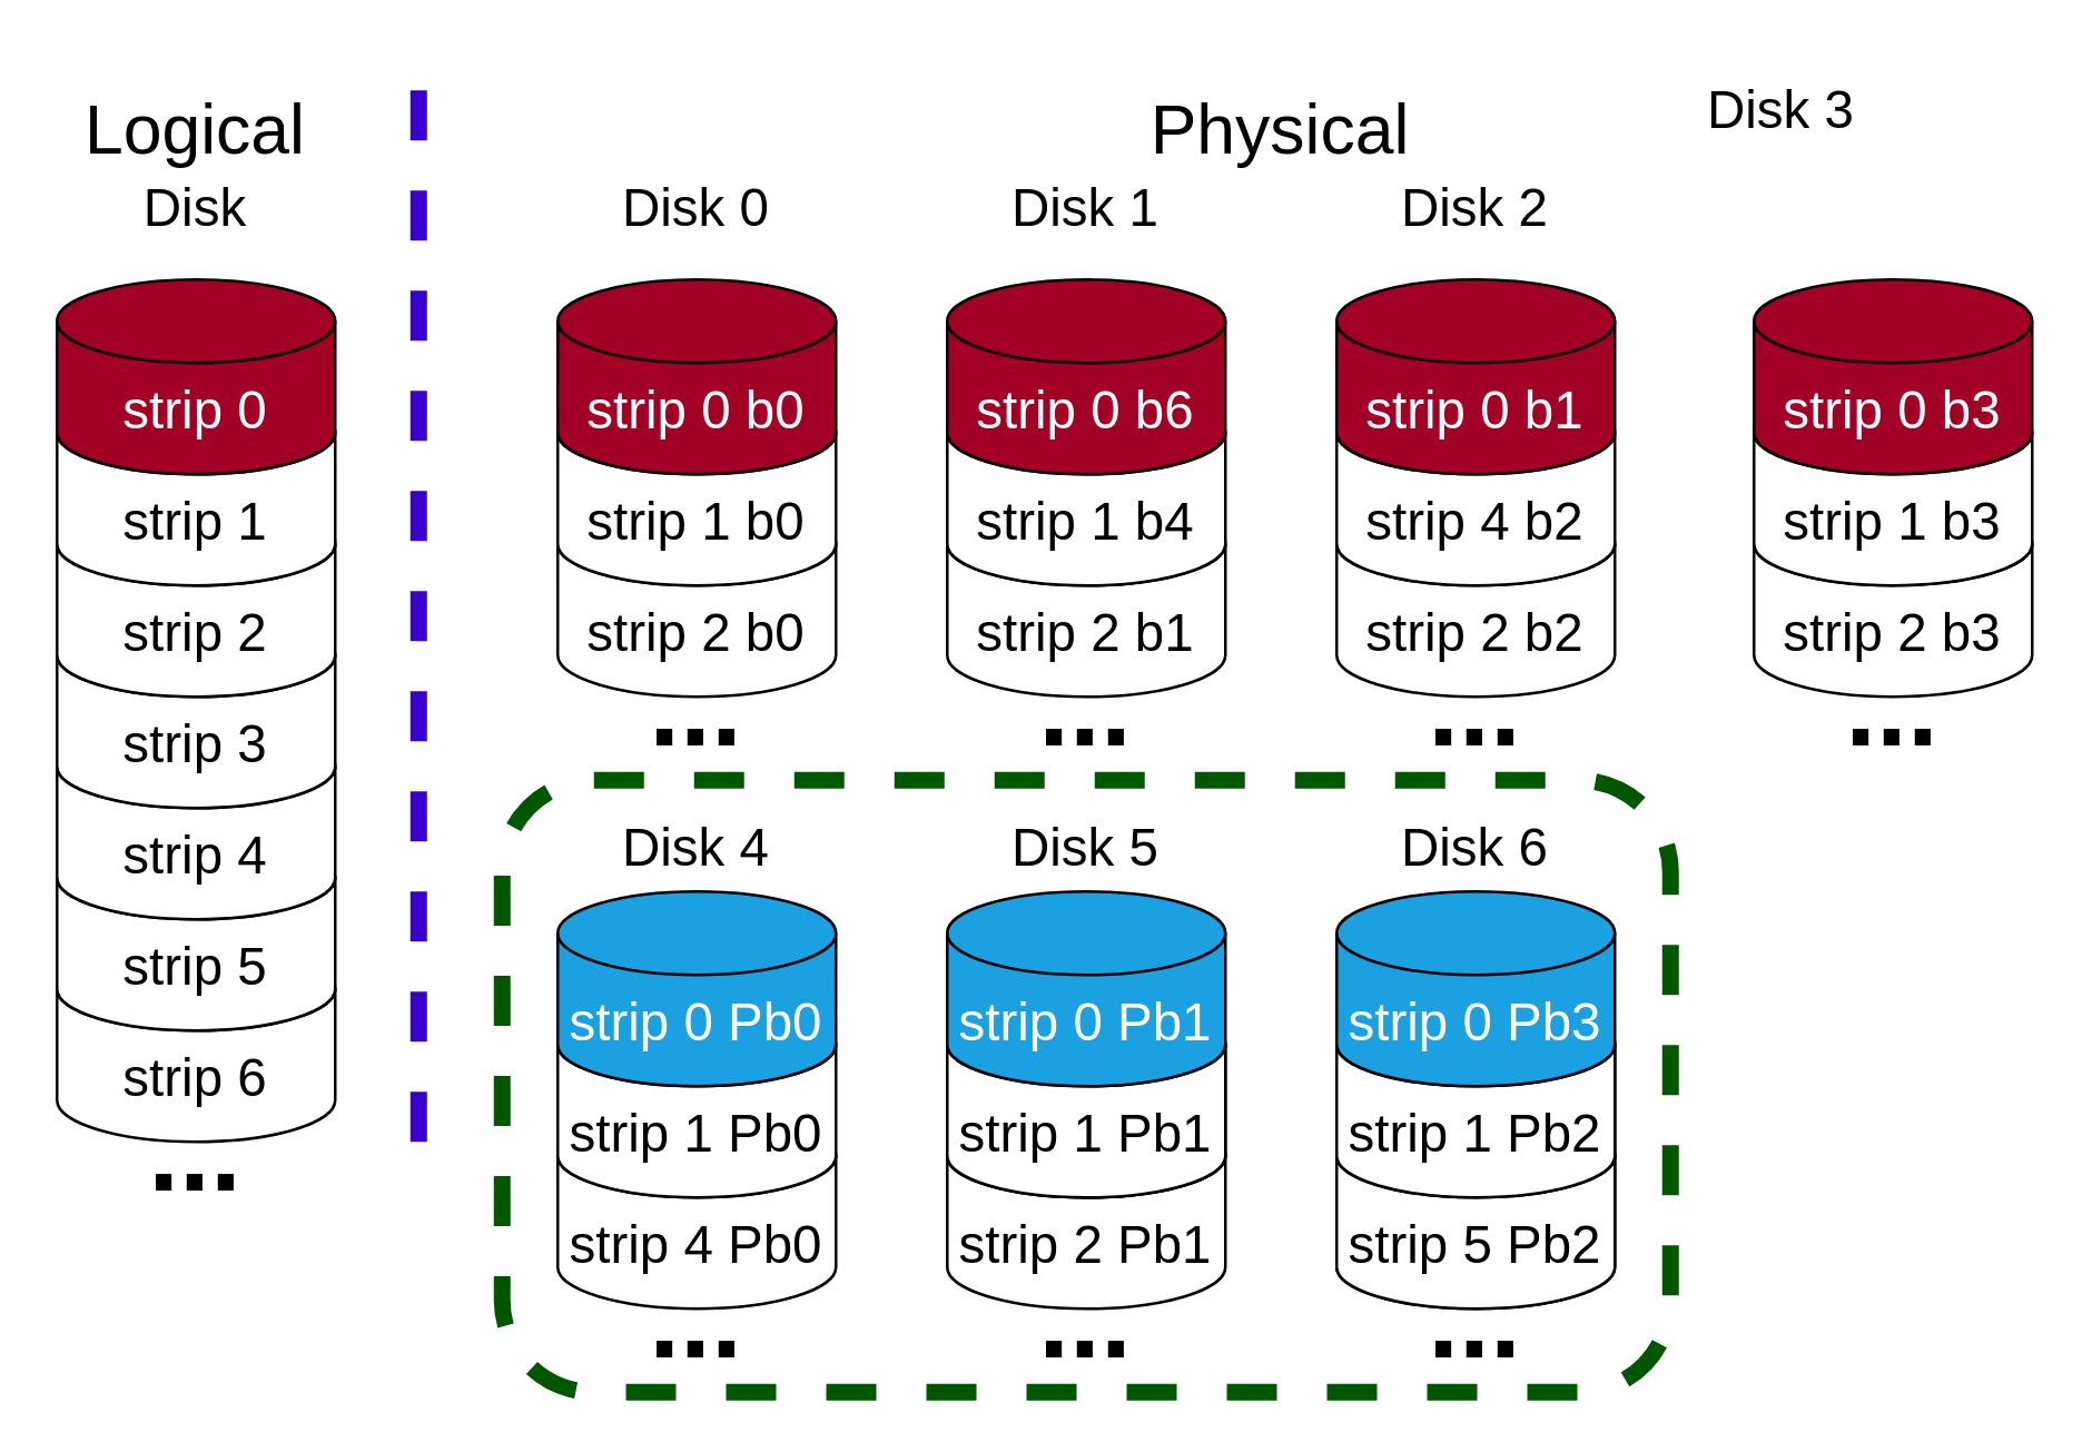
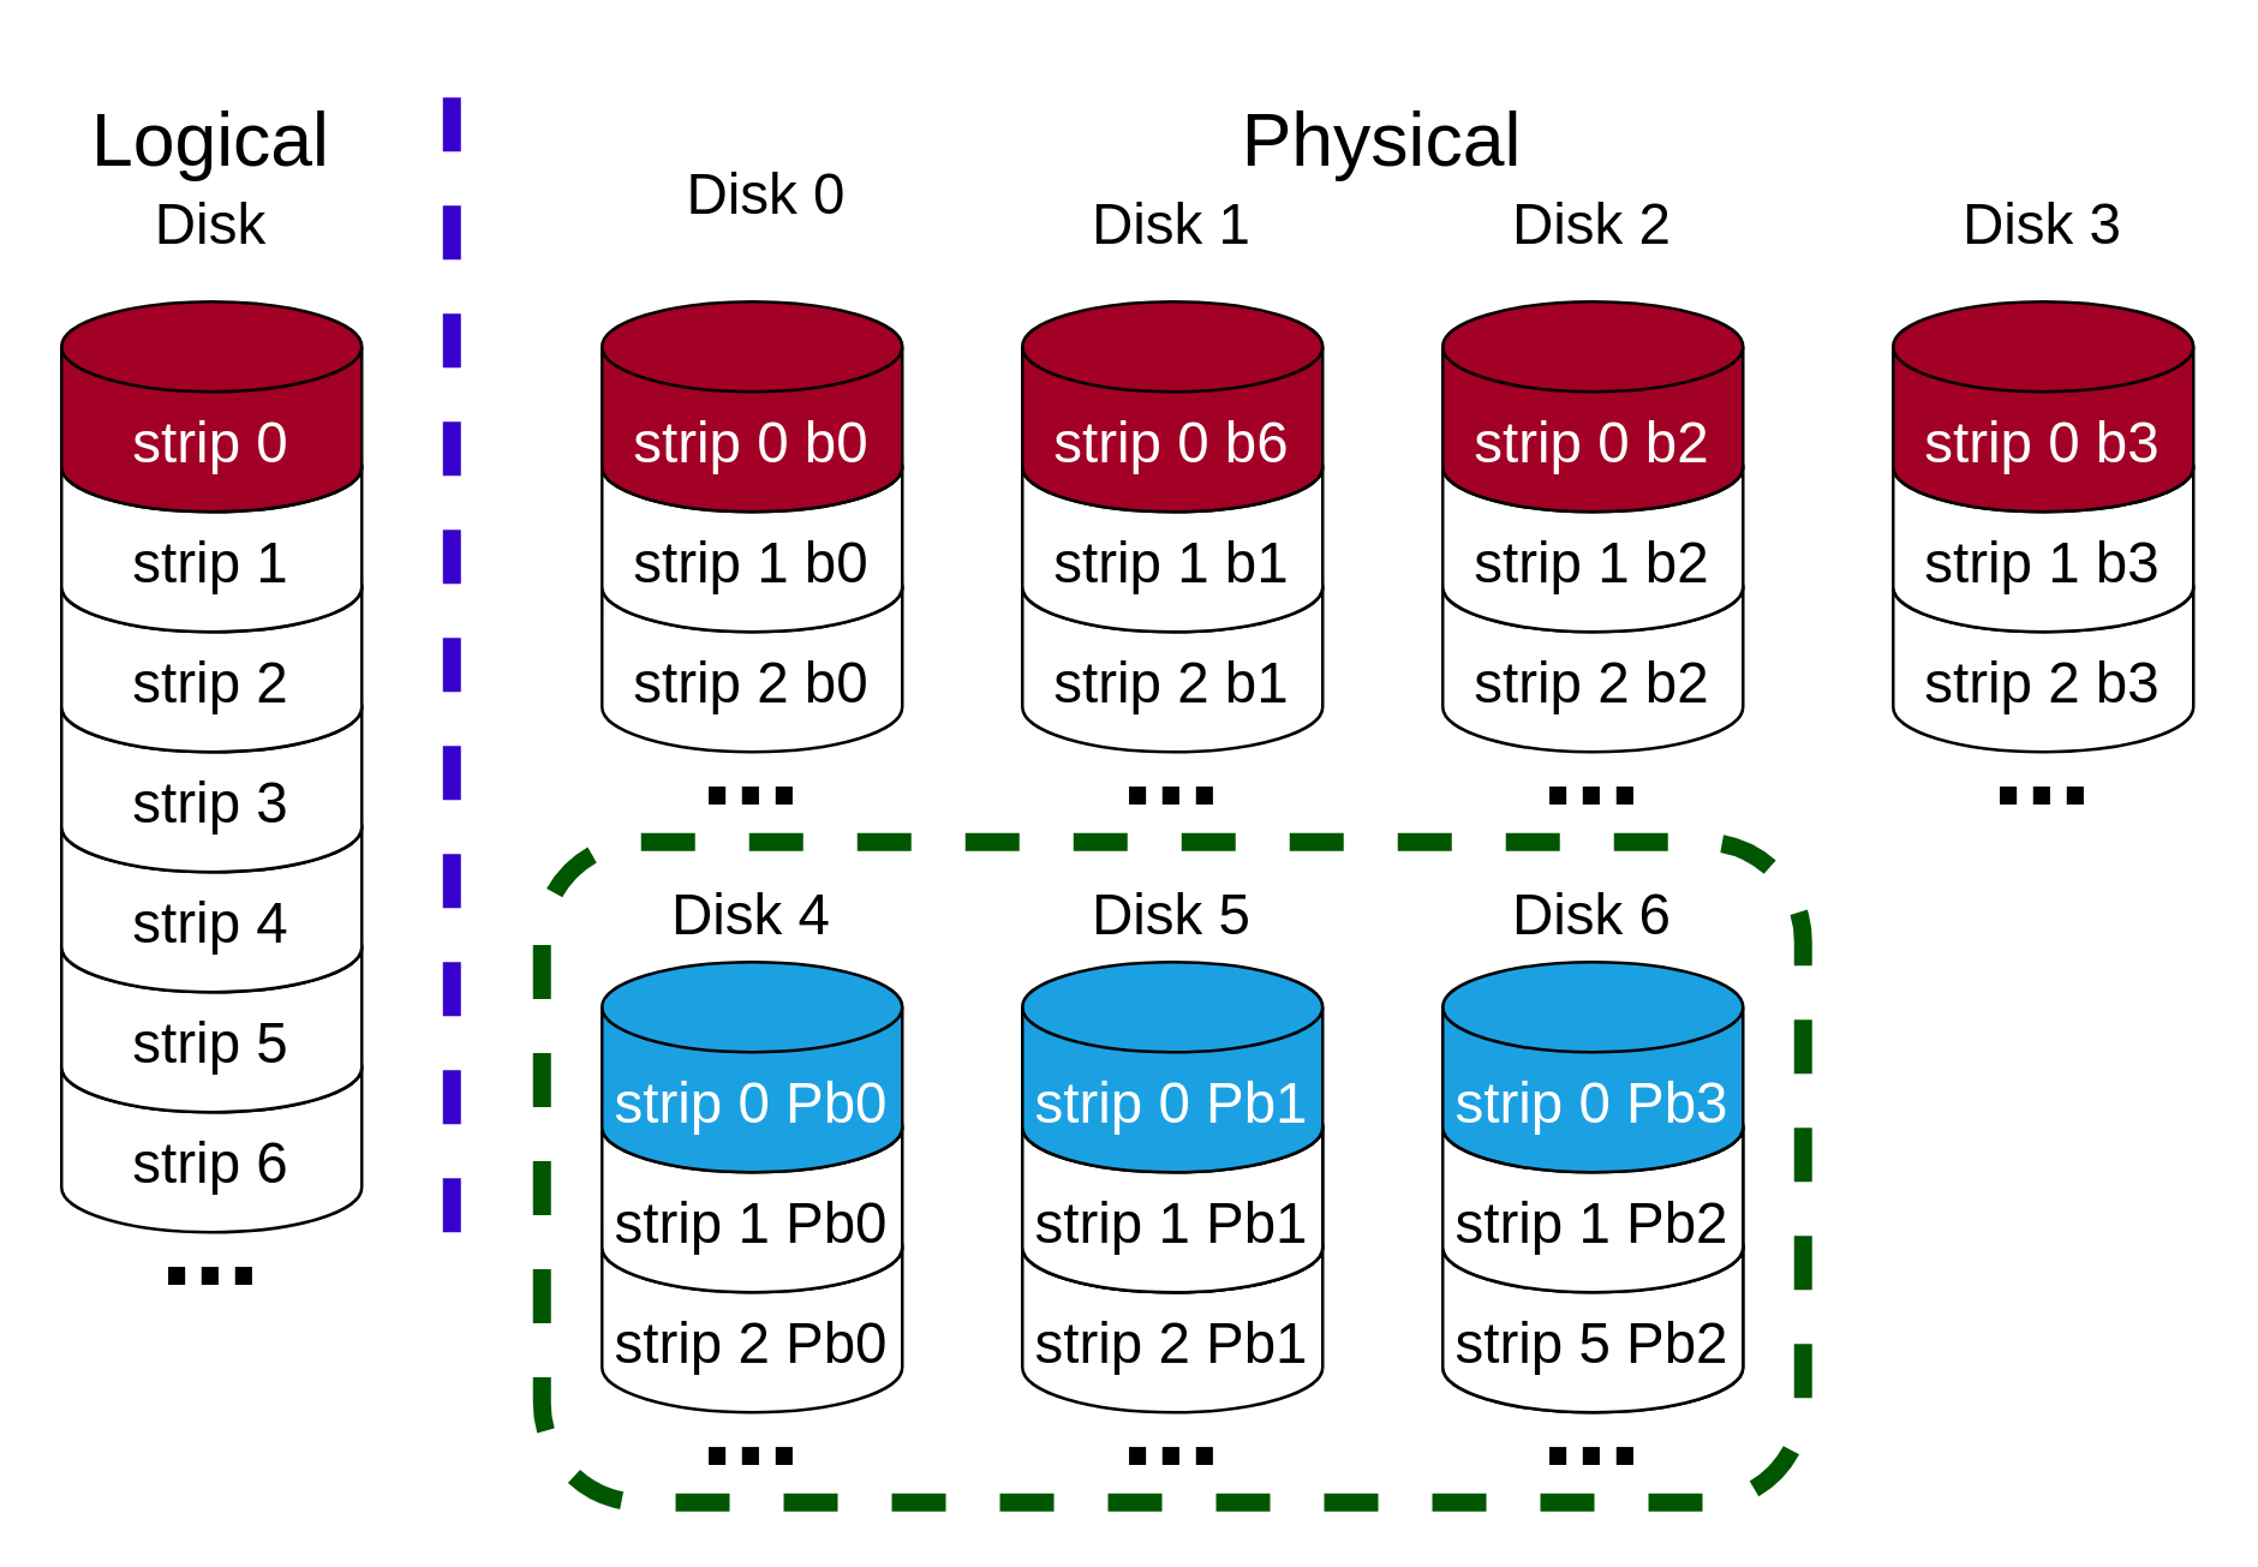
- <mxCell id="28" value="Disk 3" style="text;html=1;strokeColor=none;fillColor=none;align=center;verticalAlign=middle;whiteSpace=wrap;rounded=0;fontSize=19;" vertex="1" parent="1"><mxGeometry x="595" y="15" width="90" height="50" as="geometry" /></mxCell>
+ <mxCell id="28" value="Disk 3" style="text;html=1;strokeColor=none;fillColor=none;align=center;verticalAlign=middle;whiteSpace=wrap;rounded=0;fontSize=19;" vertex="1" parent="1"><mxGeometry x="635" y="50" width="90" height="50" as="geometry" /></mxCell>
- <mxCell id="33" value="Disk 0" style="text;html=1;strokeColor=none;fillColor=none;align=center;verticalAlign=middle;whiteSpace=wrap;rounded=0;fontSize=19;" vertex="1" parent="1"><mxGeometry x="205" y="50" width="90" height="50" as="geometry" /></mxCell>
+ <mxCell id="33" value="Disk 0" style="text;html=1;strokeColor=none;fillColor=none;align=center;verticalAlign=middle;whiteSpace=wrap;rounded=0;fontSize=19;" vertex="1" parent="1"><mxGeometry x="210" y="40" width="90" height="50" as="geometry" /></mxCell>
- <mxCell id="20" value="strip 0 b1" style="shape=cylinder3;whiteSpace=wrap;html=1;boundedLbl=1;backgroundOutline=1;size=15;fontSize=19;fillColor=#a20025;fontColor=#ffffff;strokeColor=#000000;" vertex="1" parent="1"><mxGeometry x="480" y="100" width="100" height="70" as="geometry" /></mxCell>
+ <mxCell id="20" value="strip 0 b2" style="shape=cylinder3;whiteSpace=wrap;html=1;boundedLbl=1;backgroundOutline=1;size=15;fontSize=19;fillColor=#a20025;fontColor=#ffffff;strokeColor=#000000;" vertex="1" parent="1"><mxGeometry x="480" y="100" width="100" height="70" as="geometry" /></mxCell>
- <mxCell id="22" value="strip 1 b4" style="shape=cylinder3;whiteSpace=wrap;html=1;boundedLbl=1;backgroundOutline=1;size=15;fontSize=19;strokeColor=#000000;" vertex="1" parent="1"><mxGeometry x="340" y="140" width="100" height="70" as="geometry" /></mxCell>
+ <mxCell id="22" value="strip 1 b1" style="shape=cylinder3;whiteSpace=wrap;html=1;boundedLbl=1;backgroundOutline=1;size=15;fontSize=19;strokeColor=#000000;" vertex="1" parent="1"><mxGeometry x="340" y="140" width="100" height="70" as="geometry" /></mxCell>
- <mxCell id="19" value="strip 4 b2" style="shape=cylinder3;whiteSpace=wrap;html=1;boundedLbl=1;backgroundOutline=1;size=15;fontSize=19;strokeColor=#000000;" vertex="1" parent="1"><mxGeometry x="480" y="140" width="100" height="70" as="geometry" /></mxCell>
+ <mxCell id="19" value="strip 1 b2" style="shape=cylinder3;whiteSpace=wrap;html=1;boundedLbl=1;backgroundOutline=1;size=15;fontSize=19;strokeColor=#000000;" vertex="1" parent="1"><mxGeometry x="480" y="140" width="100" height="70" as="geometry" /></mxCell>
- <mxCell id="35" value="&lt;span&gt;strip 4 Pb0&lt;/span&gt;" style="shape=cylinder3;whiteSpace=wrap;html=1;boundedLbl=1;backgroundOutline=1;size=15;fontSize=19;strokeColor=#000000;fontColor=#000000;" vertex="1" parent="1"><mxGeometry x="200" y="400" width="100" height="70" as="geometry" /></mxCell>
+ <mxCell id="35" value="&lt;span&gt;strip 2 Pb0&lt;/span&gt;" style="shape=cylinder3;whiteSpace=wrap;html=1;boundedLbl=1;backgroundOutline=1;size=15;fontSize=19;strokeColor=#000000;fontColor=#000000;" vertex="1" parent="1"><mxGeometry x="200" y="400" width="100" height="70" as="geometry" /></mxCell>
